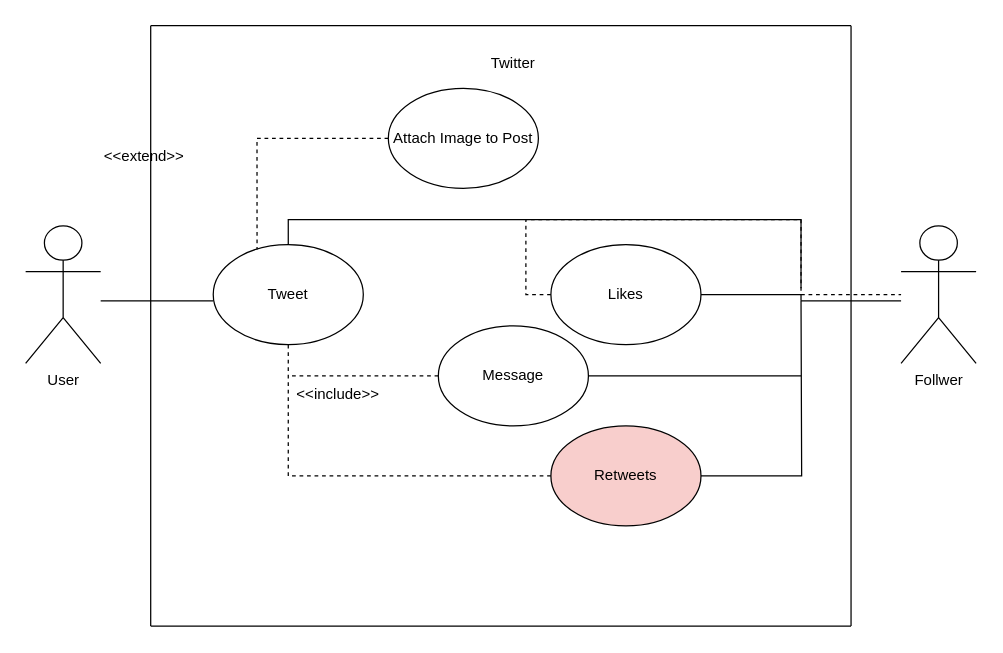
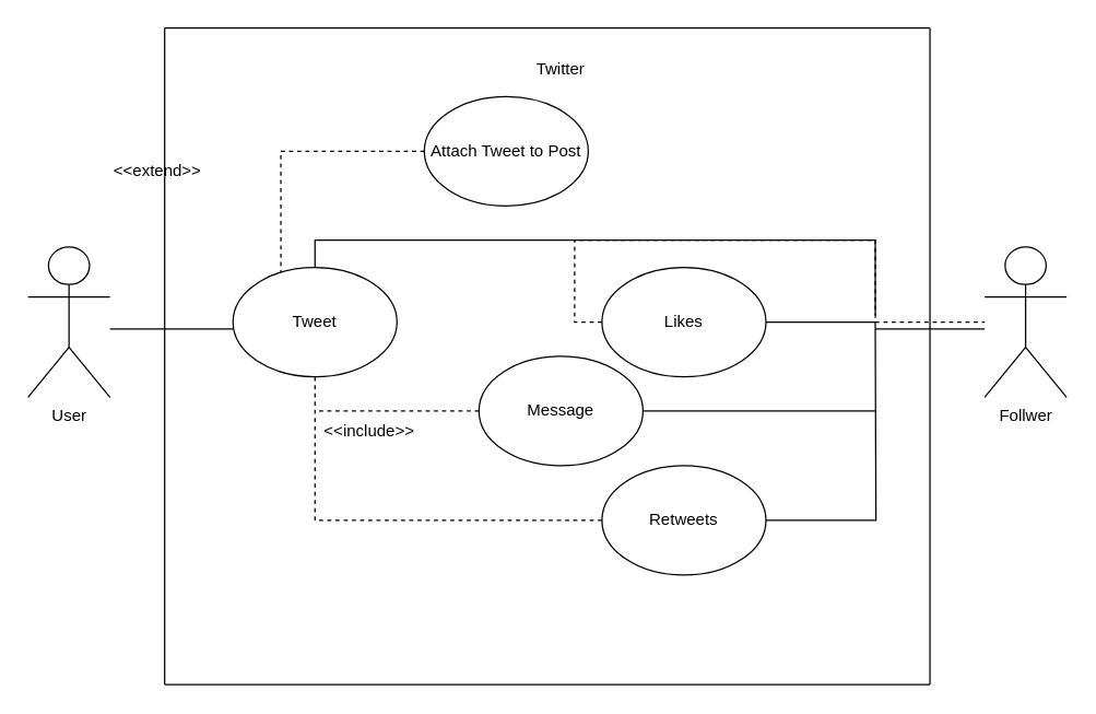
- <mxCell id="23" value="Attach Image to Post" style="ellipse;whiteSpace=wrap;html=1;" vertex="1" parent="1"><mxGeometry x="310" y="70" width="120" height="80" as="geometry" /></mxCell>
+ <mxCell id="23" value="Attach Tweet to Post" style="ellipse;whiteSpace=wrap;html=1;" vertex="1" parent="1"><mxGeometry x="310" y="70" width="120" height="80" as="geometry" /></mxCell>
- <mxCell id="8" value="Retweets" style="ellipse;whiteSpace=wrap;html=1;fillColor=#f8cecc;" vertex="1" parent="1"><mxGeometry x="440" y="340" width="120" height="80" as="geometry" /></mxCell>
+ <mxCell id="8" value="Retweets" style="ellipse;whiteSpace=wrap;html=1;" vertex="1" parent="1"><mxGeometry x="440" y="340" width="120" height="80" as="geometry" /></mxCell>
